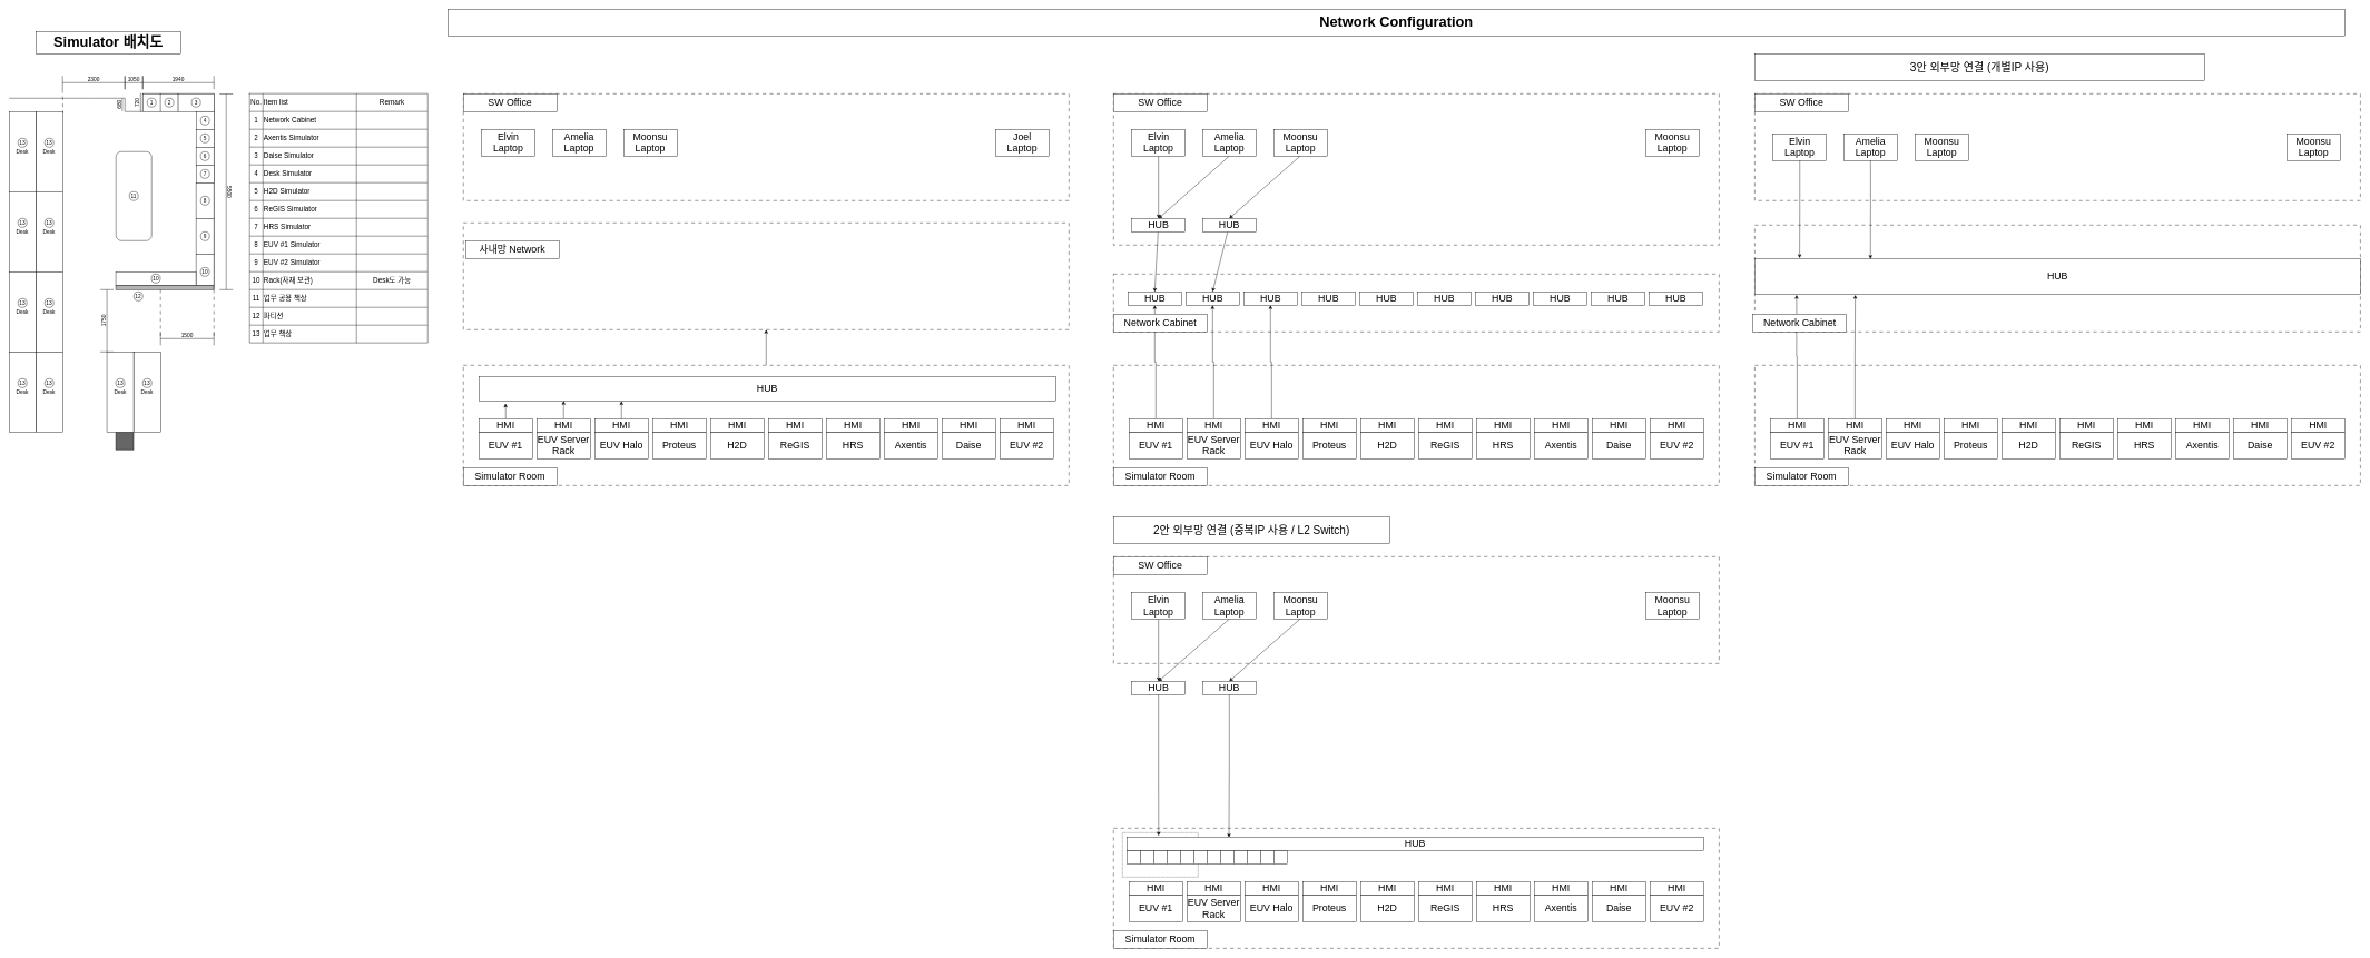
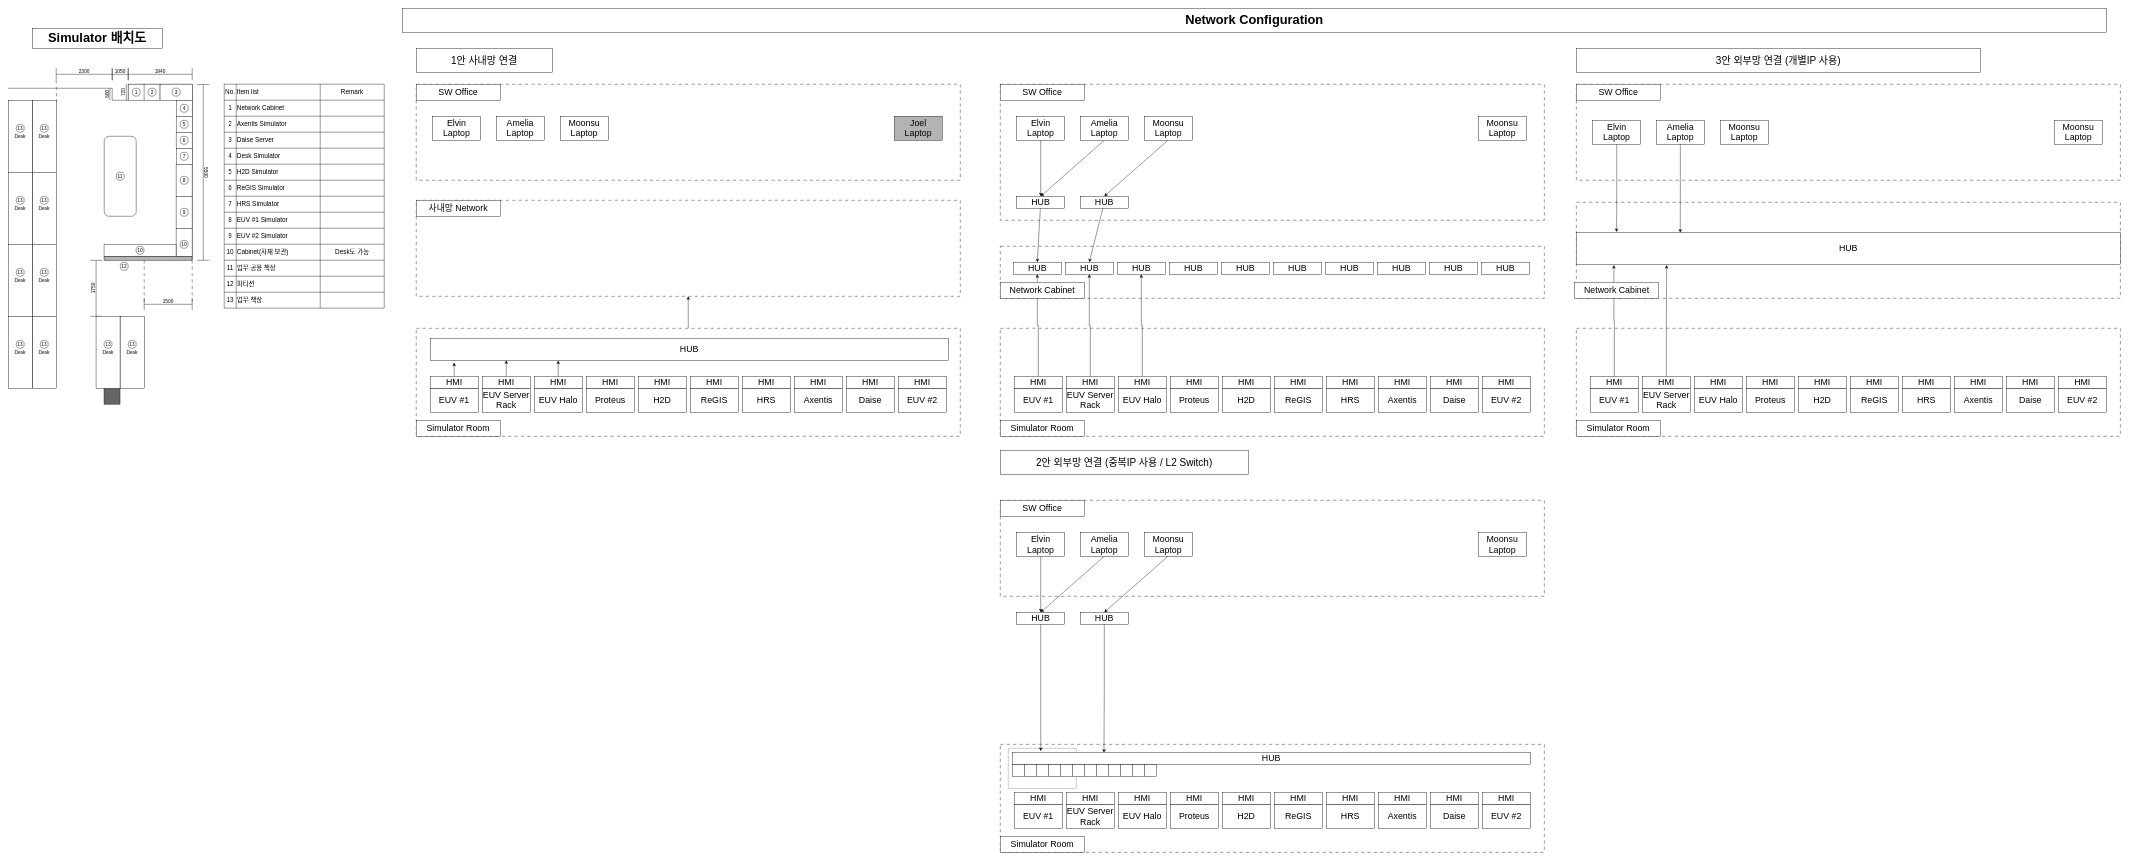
+ <mxCell id="13" value="&lt;font style=&quot;font-size: 25px;&quot;&gt;1안 사내망 연결&lt;/font&gt;" style="rounded=0;whiteSpace=wrap;html=1;" parent="1" vertex="1"><mxGeometry x="1040" y="120" width="340" height="60" as="geometry" /></mxCell>
- <mxCell id="38" value="&lt;font style=&quot;font-size: 22px;&quot;&gt;Joel&lt;br&gt;Laptop&lt;br&gt;&lt;/font&gt;" style="rounded=0;whiteSpace=wrap;html=1;" parent="1" vertex="1"><mxGeometry x="2235" y="290" width="120" height="60" as="geometry" /></mxCell>
+ <mxCell id="38" value="&lt;font style=&quot;font-size: 22px;&quot;&gt;Joel&lt;br&gt;Laptop&lt;br&gt;&lt;/font&gt;" style="rounded=0;whiteSpace=wrap;html=1;fillColor=#b3b3b3;" parent="1" vertex="1"><mxGeometry x="2235" y="290" width="120" height="60" as="geometry" /></mxCell>
- <mxCell id="217" value="Daise&amp;nbsp;Simulator" style="shape=partialRectangle;html=1;whiteSpace=wrap;connectable=0;strokeColor=inherit;overflow=hidden;fillColor=none;top=0;left=0;bottom=0;right=0;pointerEvents=1;fontSize=16;align=left;" parent="215" vertex="1"><mxGeometry x="30" width="210" height="40" as="geometry"><mxRectangle width="210" height="40" as="alternateBounds" /></mxGeometry></mxCell>
+ <mxCell id="217" value="Daise&amp;nbsp;Server" style="shape=partialRectangle;html=1;whiteSpace=wrap;connectable=0;strokeColor=inherit;overflow=hidden;fillColor=none;top=0;left=0;bottom=0;right=0;pointerEvents=1;fontSize=16;align=left;" parent="215" vertex="1"><mxGeometry x="30" width="210" height="40" as="geometry"><mxRectangle width="210" height="40" as="alternateBounds" /></mxGeometry></mxCell>
- <mxCell id="122" value="&lt;font style=&quot;font-size: 22px;&quot;&gt;사내망 Network&lt;/font&gt;" style="rounded=0;whiteSpace=wrap;html=1;" parent="1" vertex="1"><mxGeometry x="1045" y="540" width="210" height="40" as="geometry" /></mxCell>
+ <mxCell id="122" value="&lt;font style=&quot;font-size: 22px;&quot;&gt;사내망 Network&lt;/font&gt;" style="rounded=0;whiteSpace=wrap;html=1;" parent="1" vertex="1"><mxGeometry x="1040" y="500" width="210" height="40" as="geometry" /></mxCell>
- <mxCell id="245" value="Rack(자재 보관)" style="shape=partialRectangle;html=1;whiteSpace=wrap;connectable=0;strokeColor=inherit;overflow=hidden;fillColor=none;top=0;left=0;bottom=0;right=0;pointerEvents=1;fontSize=16;align=left;" parent="243" vertex="1"><mxGeometry x="30" width="210" height="40" as="geometry"><mxRectangle width="210" height="40" as="alternateBounds" /></mxGeometry></mxCell>
+ <mxCell id="245" value="Cabinet(자재 보관)" style="shape=partialRectangle;html=1;whiteSpace=wrap;connectable=0;strokeColor=inherit;overflow=hidden;fillColor=none;top=0;left=0;bottom=0;right=0;pointerEvents=1;fontSize=16;align=left;" parent="243" vertex="1"><mxGeometry x="30" width="210" height="40" as="geometry"><mxRectangle width="210" height="40" as="alternateBounds" /></mxGeometry></mxCell>
- <mxCell id="146" value="&lt;font style=&quot;font-size: 25px;&quot;&gt;2안 외부망 연결 (중복IP 사용 / L2 Switch)&lt;/font&gt;" style="rounded=0;whiteSpace=wrap;html=1;" parent="1" vertex="1"><mxGeometry x="2500" y="1160" width="620" height="60" as="geometry" /></mxCell>
+ <mxCell id="146" value="&lt;font style=&quot;font-size: 25px;&quot;&gt;2안 외부망 연결 (중복IP 사용 / L2 Switch)&lt;/font&gt;" style="rounded=0;whiteSpace=wrap;html=1;" parent="1" vertex="1"><mxGeometry x="2500" y="1125" width="620" height="60" as="geometry" /></mxCell>
